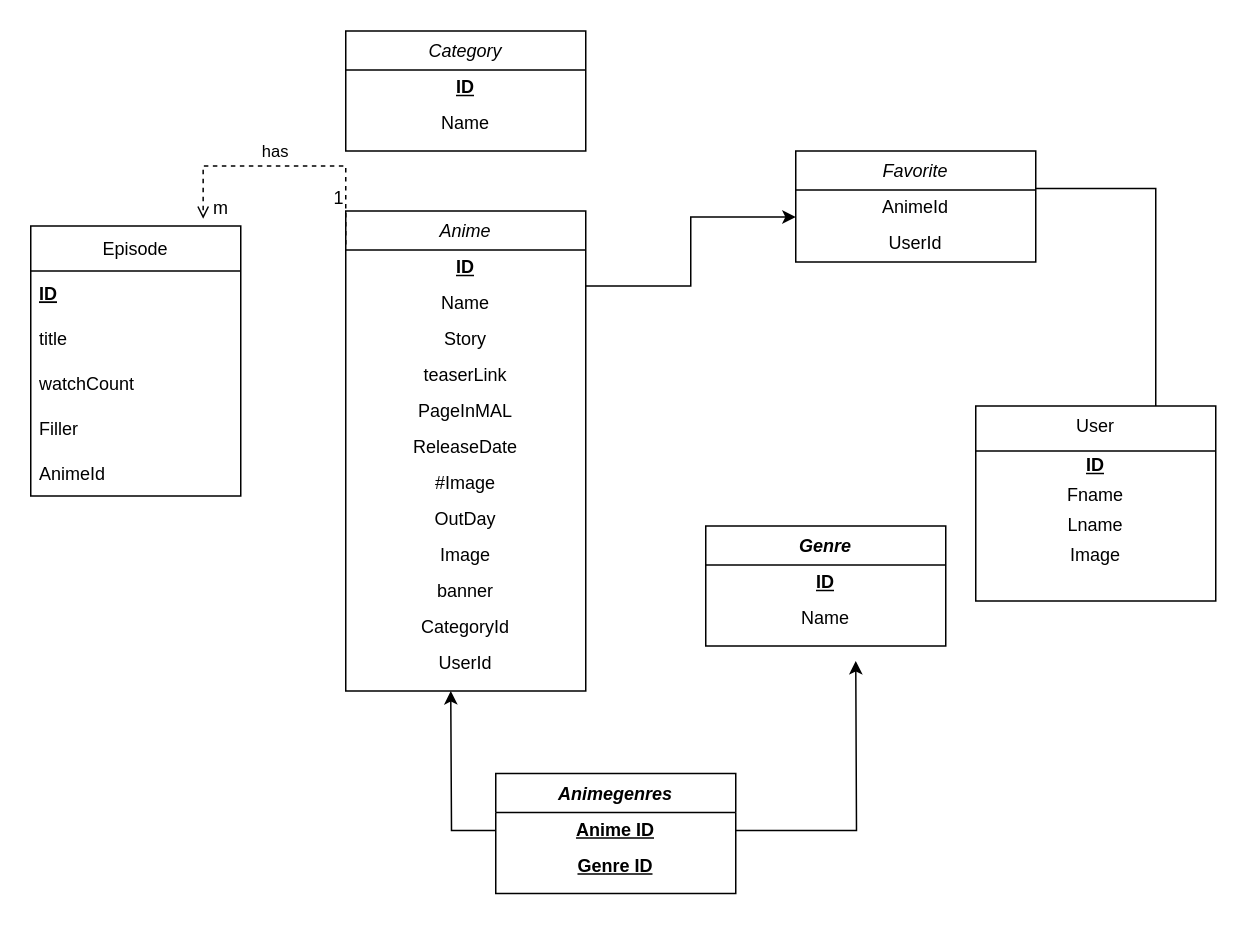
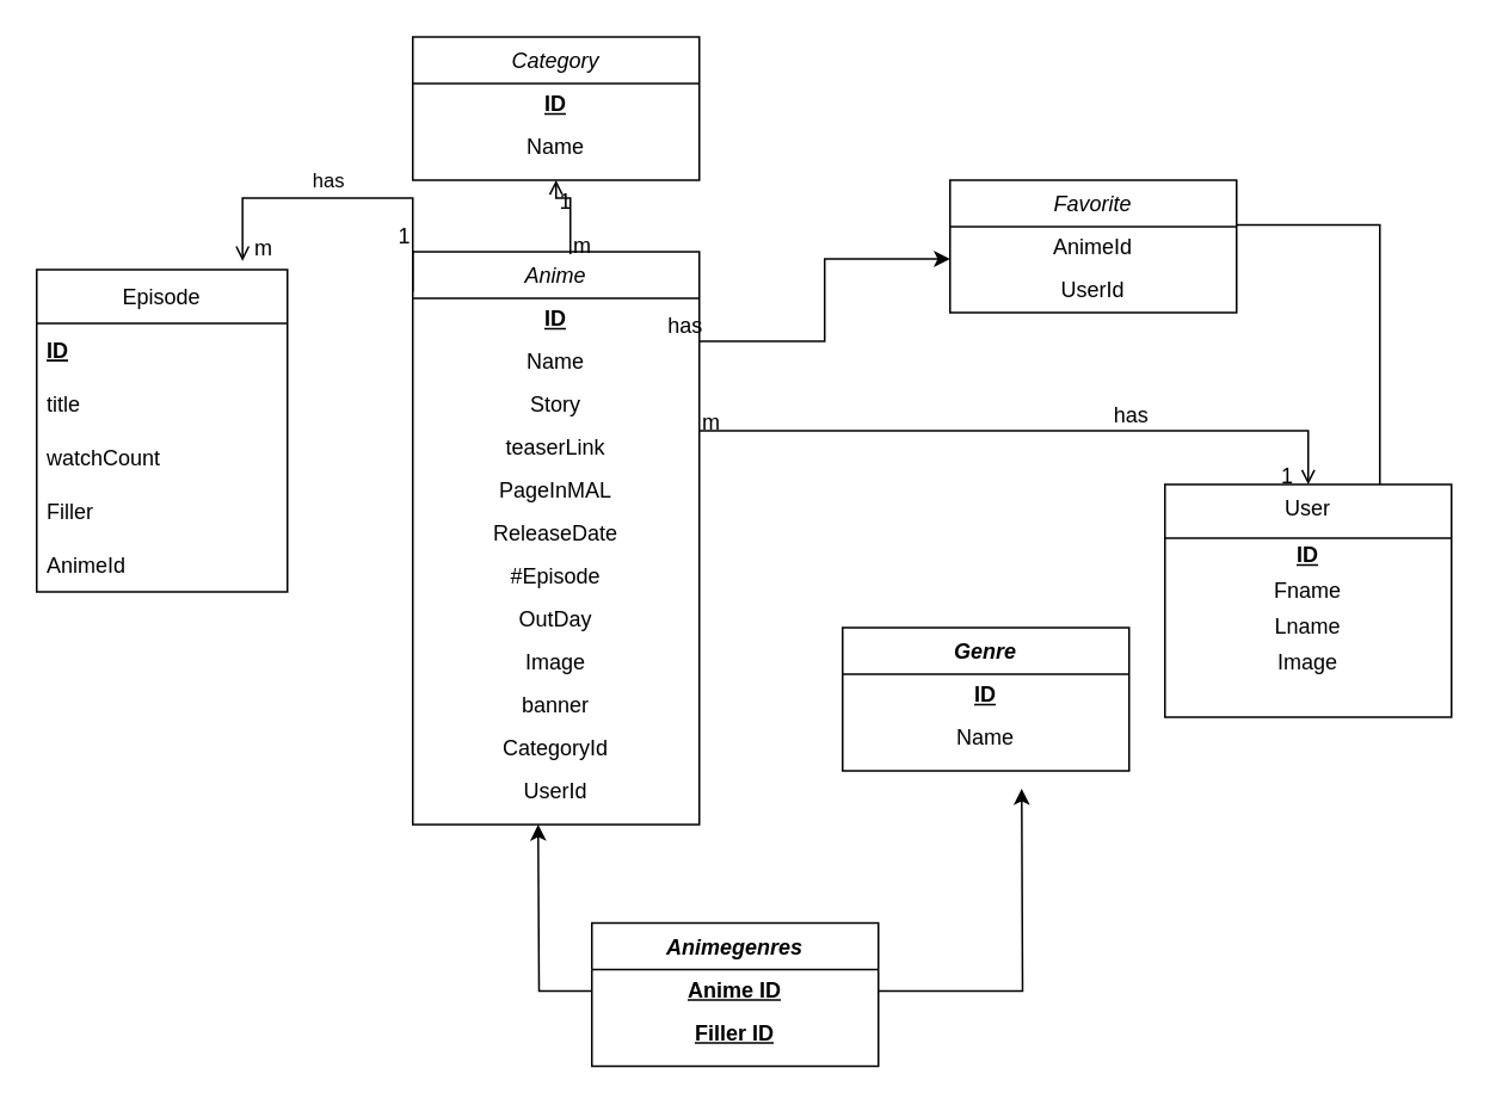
- <mxCell id="31" value="has" style="endArrow=open;shadow=0;strokeWidth=1;rounded=0;endFill=1;edgeStyle=elbowEdgeStyle;elbow=vertical;exitX=0;exitY=0.07;exitDx=0;exitDy=0;exitPerimeter=0;entryX=0.821;entryY=-0.027;entryDx=0;entryDy=0;entryPerimeter=0;dashed=1;" parent="1" source="3" target="25" edge="1"><mxGeometry x="0.085" y="-10" relative="1" as="geometry"><mxPoint x="150" y="110" as="sourcePoint" /><mxPoint x="278" y="110" as="targetPoint" /><mxPoint as="offset" /><Array as="points"><mxPoint x="200" y="110" /></Array></mxGeometry></mxCell>
+ <mxCell id="31" value="has" style="endArrow=open;shadow=0;strokeWidth=1;rounded=0;endFill=1;edgeStyle=elbowEdgeStyle;elbow=vertical;exitX=0;exitY=0.07;exitDx=0;exitDy=0;exitPerimeter=0;entryX=0.821;entryY=-0.027;entryDx=0;entryDy=0;entryPerimeter=0;" parent="1" source="3" target="25" edge="1"><mxGeometry x="0.085" y="-10" relative="1" as="geometry"><mxPoint x="150" y="110" as="sourcePoint" /><mxPoint x="278" y="110" as="targetPoint" /><mxPoint as="offset" /><Array as="points"><mxPoint x="200" y="110" /></Array></mxGeometry></mxCell>
+ <mxCell id="37" value="" style="endArrow=open;shadow=0;strokeWidth=1;rounded=0;endFill=1;edgeStyle=elbowEdgeStyle;elbow=vertical;exitX=0.55;exitY=0.004;exitDx=0;exitDy=0;exitPerimeter=0;entryX=0.5;entryY=1;entryDx=0;entryDy=0;" parent="1" source="3" target="34" edge="1"><mxGeometry x="0.5" y="41" relative="1" as="geometry"><mxPoint x="340" y="110" as="sourcePoint" /><mxPoint x="310" y="60" as="targetPoint" /><mxPoint x="-40" y="32" as="offset" /><Array as="points"><mxPoint x="390" y="110" /></Array></mxGeometry></mxCell>
+ <mxCell id="38" value="m" style="resizable=0;align=left;verticalAlign=bottom;labelBackgroundColor=none;fontSize=12;" parent="37" connectable="0" vertex="1"><mxGeometry x="-1" relative="1" as="geometry"><mxPoint y="4" as="offset" /></mxGeometry></mxCell>
+ <mxCell id="39" value="1" style="resizable=0;align=right;verticalAlign=bottom;labelBackgroundColor=none;fontSize=12;" parent="37" connectable="0" vertex="1"><mxGeometry x="1" relative="1" as="geometry"><mxPoint x="10" y="20" as="offset" /></mxGeometry></mxCell>
+ <mxCell id="40" value="has" style="text;html=1;resizable=0;points=[];;align=center;verticalAlign=middle;labelBackgroundColor=none;rounded=0;shadow=0;strokeWidth=1;fontSize=12;" parent="37" vertex="1" connectable="0"><mxGeometry x="0.5" y="49" relative="1" as="geometry"><mxPoint x="69" y="22" as="offset" /></mxGeometry></mxCell>
+ <mxCell id="21" value="" style="endArrow=open;shadow=0;strokeWidth=1;rounded=0;endFill=1;edgeStyle=elbowEdgeStyle;elbow=vertical;" parent="1" source="3" target="16" edge="1"><mxGeometry x="0.5" y="41" relative="1" as="geometry"><mxPoint x="390" y="202" as="sourcePoint" /><mxPoint x="550" y="202" as="targetPoint" /><mxPoint x="-40" y="32" as="offset" /><Array as="points"><mxPoint x="560" y="240" /><mxPoint x="440" y="190" /></Array></mxGeometry></mxCell>
+ <mxCell id="22" value="m" style="resizable=0;align=left;verticalAlign=bottom;labelBackgroundColor=none;fontSize=12;" parent="21" connectable="0" vertex="1"><mxGeometry x="-1" relative="1" as="geometry"><mxPoint y="4" as="offset" /></mxGeometry></mxCell>
+ <mxCell id="23" value="1" style="resizable=0;align=right;verticalAlign=bottom;labelBackgroundColor=none;fontSize=12;" parent="21" connectable="0" vertex="1"><mxGeometry x="1" relative="1" as="geometry"><mxPoint x="-7" y="4" as="offset" /></mxGeometry></mxCell>
+ <mxCell id="24" value="has" style="text;html=1;resizable=0;points=[];;align=center;verticalAlign=middle;labelBackgroundColor=none;rounded=0;shadow=0;strokeWidth=1;fontSize=12;" parent="21" vertex="1" connectable="0"><mxGeometry x="0.5" y="49" relative="1" as="geometry"><mxPoint x="-38" y="40" as="offset" /></mxGeometry></mxCell>
- <mxCell id="10" value="#Image" style="text;html=1;strokeColor=none;fillColor=none;align=center;verticalAlign=middle;whiteSpace=wrap;rounded=0;" parent="3" vertex="1"><mxGeometry y="170" width="160" height="24" as="geometry" /></mxCell>
+ <mxCell id="10" value="#Episode" style="text;html=1;strokeColor=none;fillColor=none;align=center;verticalAlign=middle;whiteSpace=wrap;rounded=0;" parent="3" vertex="1"><mxGeometry y="170" width="160" height="24" as="geometry" /></mxCell>
- <mxCell id="50" value="Genre ID" style="text;html=1;strokeColor=none;fillColor=none;align=center;verticalAlign=middle;whiteSpace=wrap;rounded=0;fontStyle=5" vertex="1" parent="48"><mxGeometry y="50" width="160" height="24" as="geometry" /></mxCell>
+ <mxCell id="50" value="Filler ID" style="text;html=1;strokeColor=none;fillColor=none;align=center;verticalAlign=middle;whiteSpace=wrap;rounded=0;fontStyle=5" vertex="1" parent="48"><mxGeometry y="50" width="160" height="24" as="geometry" /></mxCell>
